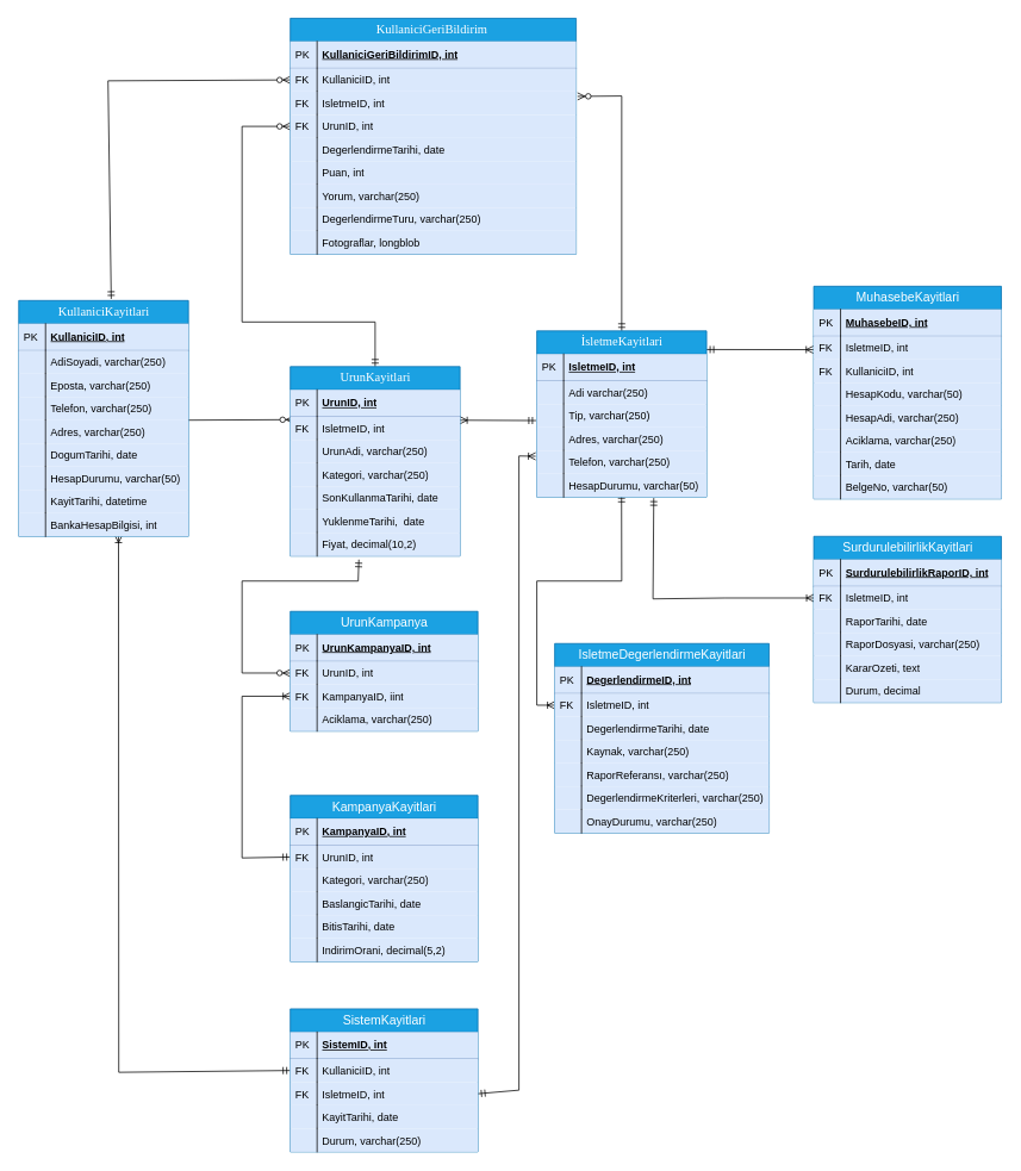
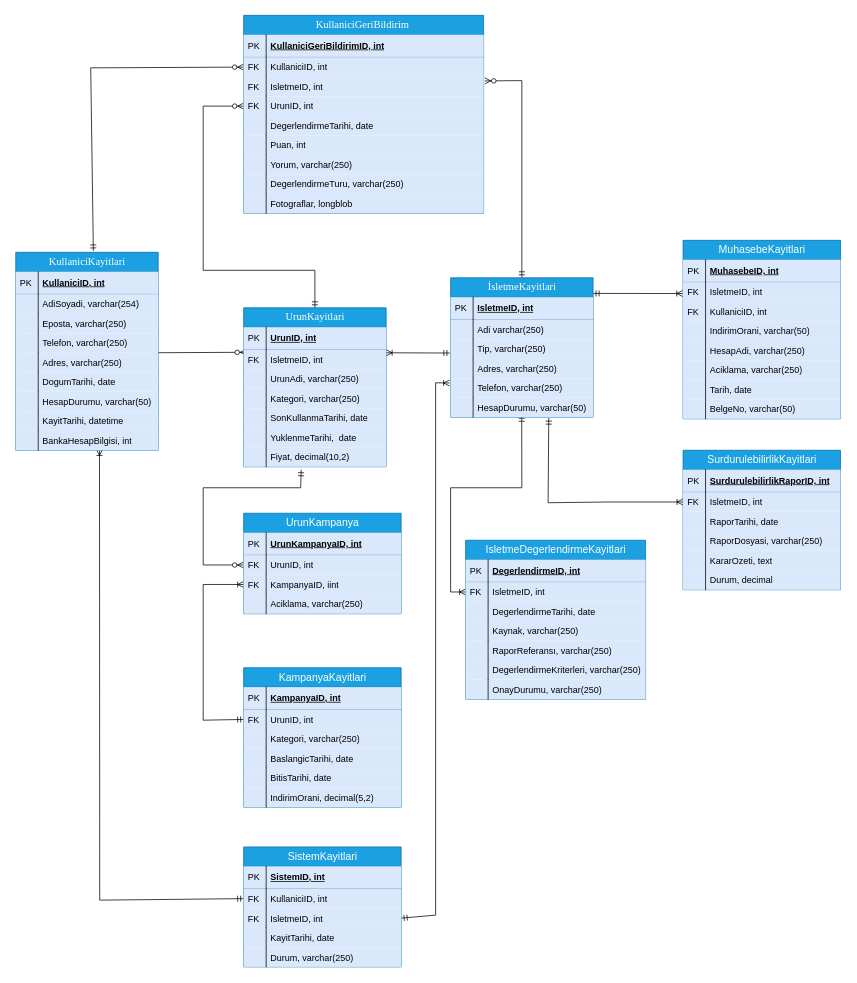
- <mxCell id="17" value="AdiSoyadi, varchar(250)" style="shape=partialRectangle;top=0;left=0;right=0;bottom=0;html=1;align=left;verticalAlign=top;fillColor=#dae8fc;spacingLeft=34;spacingRight=4;whiteSpace=wrap;overflow=hidden;rotatable=0;points=[[0,0.5],[1,0.5]];portConstraint=eastwest;dropTarget=0;strokeColor=#6c8ebf;" parent="14" vertex="1"><mxGeometry y="56" width="190" height="26" as="geometry" /></mxCell>
+ <mxCell id="17" value="AdiSoyadi, varchar(254)" style="shape=partialRectangle;top=0;left=0;right=0;bottom=0;html=1;align=left;verticalAlign=top;fillColor=#dae8fc;spacingLeft=34;spacingRight=4;whiteSpace=wrap;overflow=hidden;rotatable=0;points=[[0,0.5],[1,0.5]];portConstraint=eastwest;dropTarget=0;strokeColor=#6c8ebf;" parent="14" vertex="1"><mxGeometry y="56" width="190" height="26" as="geometry" /></mxCell>
- <mxCell id="128" value="HesapKodu, varchar(50)" style="shape=partialRectangle;top=0;left=0;right=0;bottom=0;html=1;align=left;verticalAlign=top;fillColor=#dae8fc;spacingLeft=34;spacingRight=4;whiteSpace=wrap;overflow=hidden;rotatable=0;points=[[0,0.5],[1,0.5]];portConstraint=eastwest;dropTarget=0;strokeColor=#6c8ebf;" parent="121" vertex="1"><mxGeometry y="108" width="210" height="26" as="geometry" /></mxCell>
+ <mxCell id="128" value="IndirimOrani, varchar(50)" style="shape=partialRectangle;top=0;left=0;right=0;bottom=0;html=1;align=left;verticalAlign=top;fillColor=#dae8fc;spacingLeft=34;spacingRight=4;whiteSpace=wrap;overflow=hidden;rotatable=0;points=[[0,0.5],[1,0.5]];portConstraint=eastwest;dropTarget=0;strokeColor=#6c8ebf;" parent="121" vertex="1"><mxGeometry y="108" width="210" height="26" as="geometry" /></mxCell>
